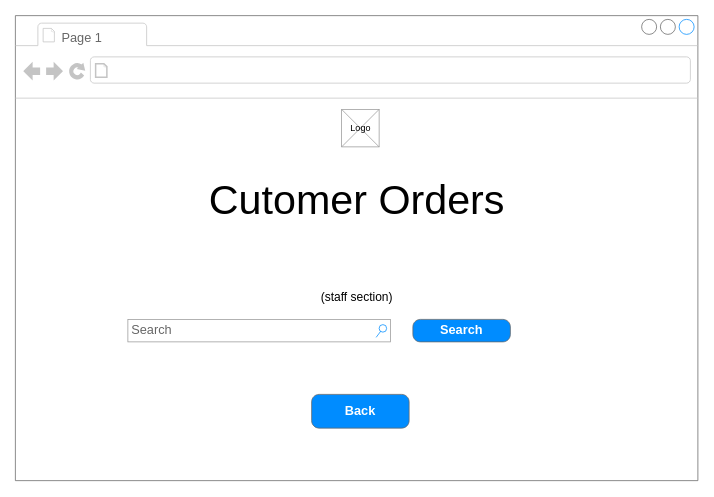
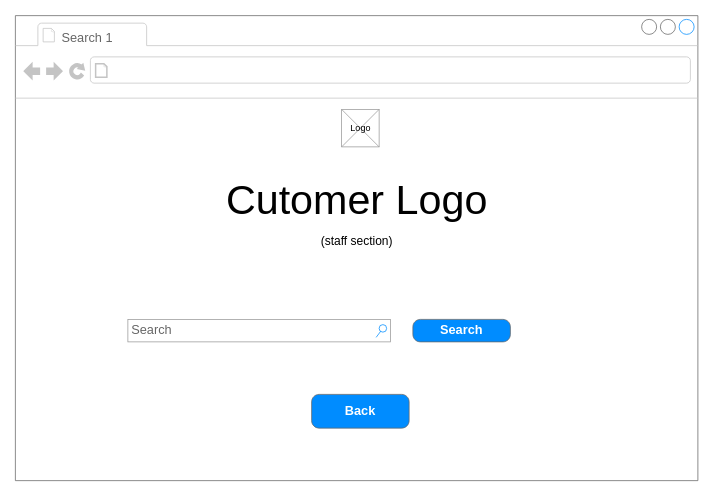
- <mxCell id="3" value="Page 1" style="strokeWidth=1;shadow=0;dashed=0;align=center;html=1;shape=mxgraph.mockup.containers.anchor;fontSize=17;fontColor=#666666;align=left;whiteSpace=wrap;" vertex="1" parent="1"><mxGeometry x="80" y="37" width="110" height="26" as="geometry" /></mxCell>
+ <mxCell id="3" value="Search 1" style="strokeWidth=1;shadow=0;dashed=0;align=center;html=1;shape=mxgraph.mockup.containers.anchor;fontSize=17;fontColor=#666666;align=left;whiteSpace=wrap;" vertex="1" parent="1"><mxGeometry x="80" y="37" width="110" height="26" as="geometry" /></mxCell>
- <mxCell id="7" value="&lt;font style=&quot;font-size: 55px;&quot;&gt;Cutomer Orders&lt;/font&gt;" style="text;html=1;align=center;verticalAlign=middle;resizable=0;points=[];autosize=1;strokeColor=none;fillColor=none;" vertex="1" parent="1"><mxGeometry x="265" y="225" width="420" height="80" as="geometry" /></mxCell>
+ <mxCell id="7" value="&lt;font style=&quot;font-size: 55px;&quot;&gt;Cutomer Logo&lt;/font&gt;" style="text;html=1;align=center;verticalAlign=middle;resizable=0;points=[];autosize=1;strokeColor=none;fillColor=none;" vertex="1" parent="1"><mxGeometry x="265" y="225" width="420" height="80" as="geometry" /></mxCell>
- <mxCell id="8" value="&lt;font size=&quot;3&quot;&gt;(staff section)&lt;/font&gt;" style="text;html=1;align=center;verticalAlign=middle;resizable=0;points=[];autosize=1;strokeColor=none;fillColor=none;" vertex="1" parent="1"><mxGeometry x="415" y="380" width="120" height="30" as="geometry" /></mxCell>
+ <mxCell id="8" value="&lt;font size=&quot;3&quot;&gt;(staff section)&lt;/font&gt;" style="text;html=1;align=center;verticalAlign=middle;resizable=0;points=[];autosize=1;strokeColor=none;fillColor=none;" vertex="1" parent="1"><mxGeometry x="415" y="305" width="120" height="30" as="geometry" /></mxCell>
